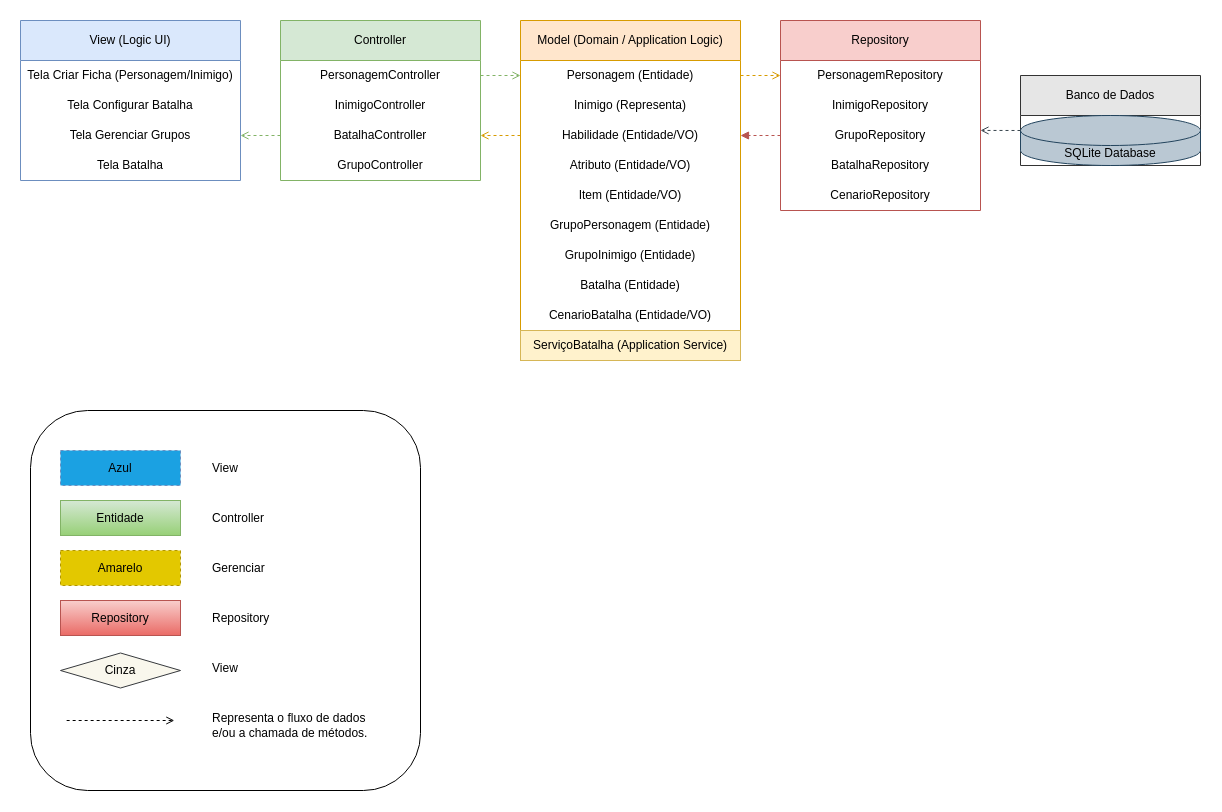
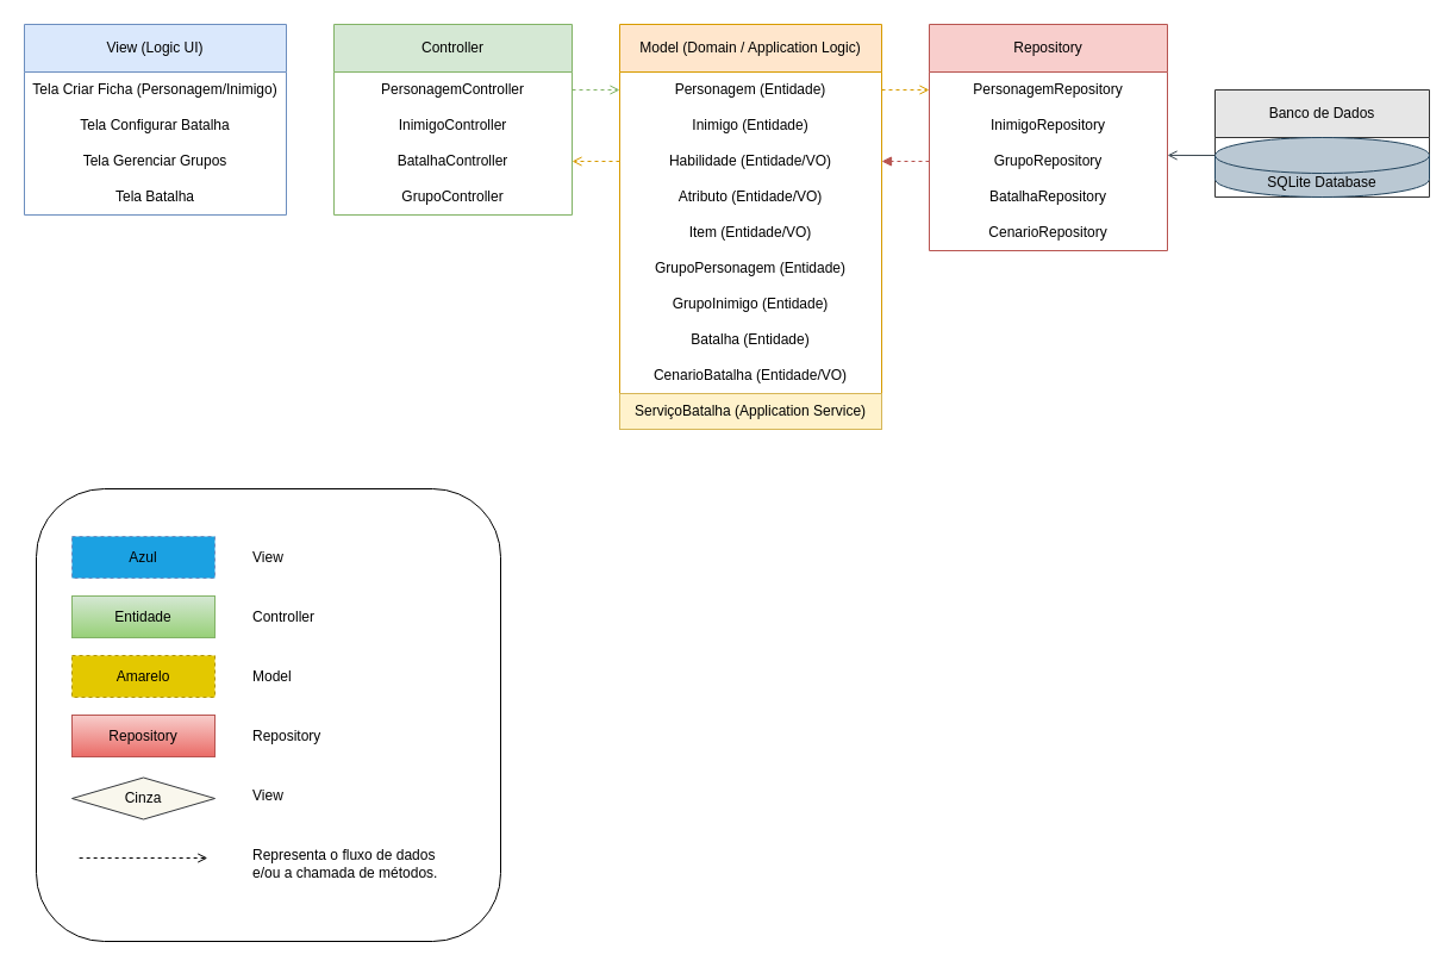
- <mxCell id="14" value="Inimigo (Representa)" style="text;strokeColor=none;fillColor=none;align=center;verticalAlign=middle;spacingLeft=4;spacingRight=4;overflow=hidden;points=[[0,0.5],[1,0.5]];portConstraint=eastwest;rotatable=0;whiteSpace=wrap;html=1;" vertex="1" parent="12"><mxGeometry y="70" width="220" height="30" as="geometry" /></mxCell>
+ <mxCell id="14" value="Inimigo (Entidade)" style="text;strokeColor=none;fillColor=none;align=center;verticalAlign=middle;spacingLeft=4;spacingRight=4;overflow=hidden;points=[[0,0.5],[1,0.5]];portConstraint=eastwest;rotatable=0;whiteSpace=wrap;html=1;" vertex="1" parent="12"><mxGeometry y="70" width="220" height="30" as="geometry" /></mxCell>
- <mxCell id="38" style="endArrow=open;html=1;rounded=0;dashed=1;strokeColor=light-dark(#39454E,#39454E);entryX=1;entryY=0.331;entryDx=0;entryDy=0;exitX=0;exitY=0;exitDx=0;exitDy=15;exitPerimeter=0;entryPerimeter=0;" edge="1" parent="1" source="30" target="26"><mxGeometry relative="1" as="geometry"><mxPoint x="1000" y="50" as="sourcePoint" /><mxPoint x="1040" y="50" as="targetPoint" /></mxGeometry></mxCell>
+ <mxCell id="38" style="endArrow=open;html=1;rounded=0;dashed=0;strokeColor=light-dark(#39454E,#39454E);entryX=1;entryY=0.331;entryDx=0;entryDy=0;exitX=0;exitY=0;exitDx=0;exitDy=15;exitPerimeter=0;entryPerimeter=0;" edge="1" parent="1" source="30" target="26"><mxGeometry relative="1" as="geometry"><mxPoint x="1000" y="50" as="sourcePoint" /><mxPoint x="1040" y="50" as="targetPoint" /></mxGeometry></mxCell>
- <mxCell id="36" style="endArrow=open;html=1;rounded=0;dashed=1;strokeColor=#82b366;entryX=1;entryY=0.5;entryDx=0;entryDy=0;exitX=0;exitY=0.5;exitDx=0;exitDy=0;" edge="1" parent="1" source="10" target="5"><mxGeometry relative="1" as="geometry"><mxPoint x="490" y="10" as="sourcePoint" /><mxPoint x="530" y="10" as="targetPoint" /></mxGeometry></mxCell>
- <mxCell id="43" value="Gerenciar" style="text;html=1;align=left;verticalAlign=middle;whiteSpace=wrap;rounded=0;" vertex="1" parent="1"><mxGeometry x="210" y="552.5" width="320" height="30" as="geometry" /></mxCell>
+ <mxCell id="43" value="Model" style="text;html=1;align=left;verticalAlign=middle;whiteSpace=wrap;rounded=0;" vertex="1" parent="1"><mxGeometry x="210" y="552.5" width="320" height="30" as="geometry" /></mxCell>
